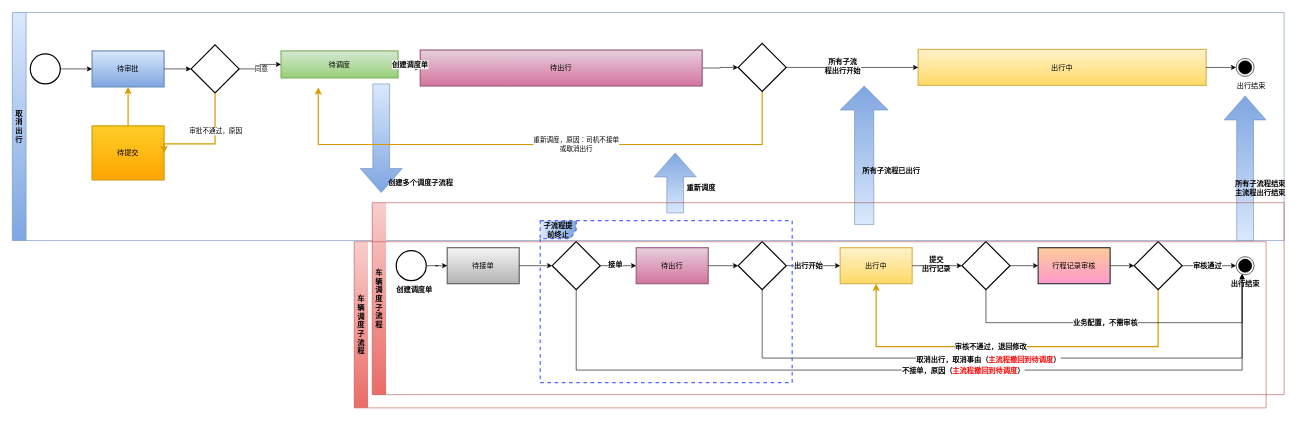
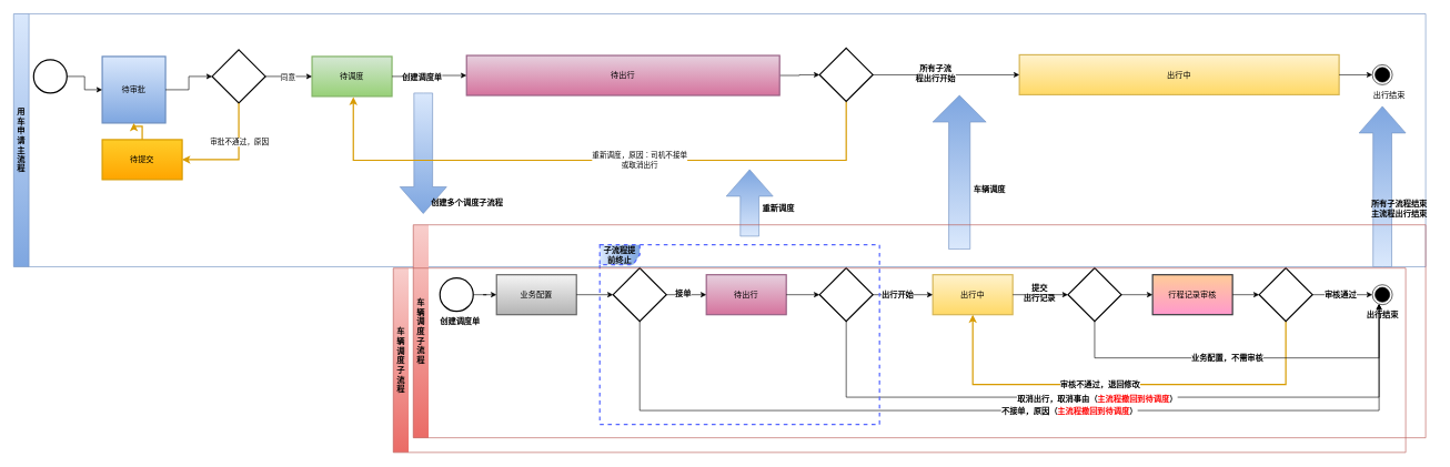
- <mxCell id="6" value="待调度" style="whiteSpace=wrap;html=1;strokeWidth=2;fillColor=#d5e8d4;gradientColor=#97d077;strokeColor=#82b366;" vertex="1" parent="2"><mxGeometry x="448" y="64" width="195" height="45" as="geometry" /></mxCell>
+ <mxCell id="6" value="待调度" style="whiteSpace=wrap;html=1;strokeWidth=2;fillColor=#d5e8d4;gradientColor=#97d077;strokeColor=#82b366;" vertex="1" parent="2"><mxGeometry x="448" y="64" width="120" height="60" as="geometry" /></mxCell>
- <mxCell id="3" value="待审批" style="whiteSpace=wrap;html=1;strokeWidth=2;fillColor=#dae8fc;gradientColor=#7ea6e0;strokeColor=#6c8ebf;" vertex="1" parent="2"><mxGeometry x="133" y="64" width="120" height="60" as="geometry" /></mxCell>
+ <mxCell id="3" value="待审批" style="whiteSpace=wrap;html=1;strokeWidth=2;fillColor=#dae8fc;gradientColor=#7ea6e0;strokeColor=#6c8ebf;" vertex="1" parent="2"><mxGeometry x="133" y="64" width="95" height="100" as="geometry" /></mxCell>
- <mxCell id="13" value="取消出行" style="swimlane;verticalAlign=middle;fontFamily=Verdana;direction=north;html=1;flipH=0;flipV=1;horizontal=1;whiteSpace=wrap;startSize=23;labelPosition=center;verticalLabelPosition=middle;align=center;fillColor=#dae8fc;shadow=0;swimlaneFillColor=none;strokeColor=#6c8ebf;gradientColor=#7ea6e0;gradientDirection=east;glass=0;rounded=0;" vertex="1" parent="2"><mxGeometry width="2120" height="380" as="geometry" /></mxCell>
+ <mxCell id="13" value="用车申请主流程" style="swimlane;verticalAlign=middle;fontFamily=Verdana;direction=north;html=1;flipH=0;flipV=1;horizontal=1;whiteSpace=wrap;startSize=23;labelPosition=center;verticalLabelPosition=middle;align=center;fillColor=#dae8fc;shadow=0;swimlaneFillColor=none;strokeColor=#6c8ebf;gradientColor=#7ea6e0;gradientDirection=east;glass=0;rounded=0;" vertex="1" parent="2"><mxGeometry width="2120" height="380" as="geometry" /></mxCell>
- <mxCell id="10" value="待提交" style="whiteSpace=wrap;html=1;strokeWidth=2;fillColor=#ffcd28;gradientColor=#ffa500;strokeColor=#d79b00;" vertex="1" parent="2"><mxGeometry x="133" y="189" width="120" height="90" as="geometry" /></mxCell>
+ <mxCell id="10" value="待提交" style="whiteSpace=wrap;html=1;strokeWidth=2;fillColor=#ffcd28;gradientColor=#ffa500;strokeColor=#d79b00;" vertex="1" parent="2"><mxGeometry x="133" y="189" width="120" height="60" as="geometry" /></mxCell>
- <mxCell id="29" value="所有子流程已出行" style="text;html=1;align=center;verticalAlign=middle;resizable=0;points=[];autosize=1;strokeColor=none;fillColor=none;fontFamily=Verdana;fontSize=12;fontColor=default;fontStyle=1;" vertex="1" parent="13"><mxGeometry x="1405" y="249" width="120" height="30" as="geometry" /></mxCell>
+ <mxCell id="29" value="车辆调度" style="text;html=1;align=center;verticalAlign=middle;resizable=0;points=[];autosize=1;strokeColor=none;fillColor=none;fontFamily=Verdana;fontSize=12;fontColor=default;fontStyle=1;" vertex="1" parent="13"><mxGeometry x="1405" y="249" width="120" height="30" as="geometry" /></mxCell>
- <mxCell id="34" value="待接单" style="whiteSpace=wrap;html=1;strokeWidth=2;fillColor=#f5f5f5;gradientColor=#b3b3b3;strokeColor=#666666;" vertex="1" parent="2"><mxGeometry x="725" y="392" width="120" height="60" as="geometry" /></mxCell>
+ <mxCell id="34" value="业务配置" style="whiteSpace=wrap;html=1;strokeWidth=2;fillColor=#f5f5f5;gradientColor=#b3b3b3;strokeColor=#666666;" vertex="1" parent="2"><mxGeometry x="725" y="392" width="120" height="60" as="geometry" /></mxCell>
